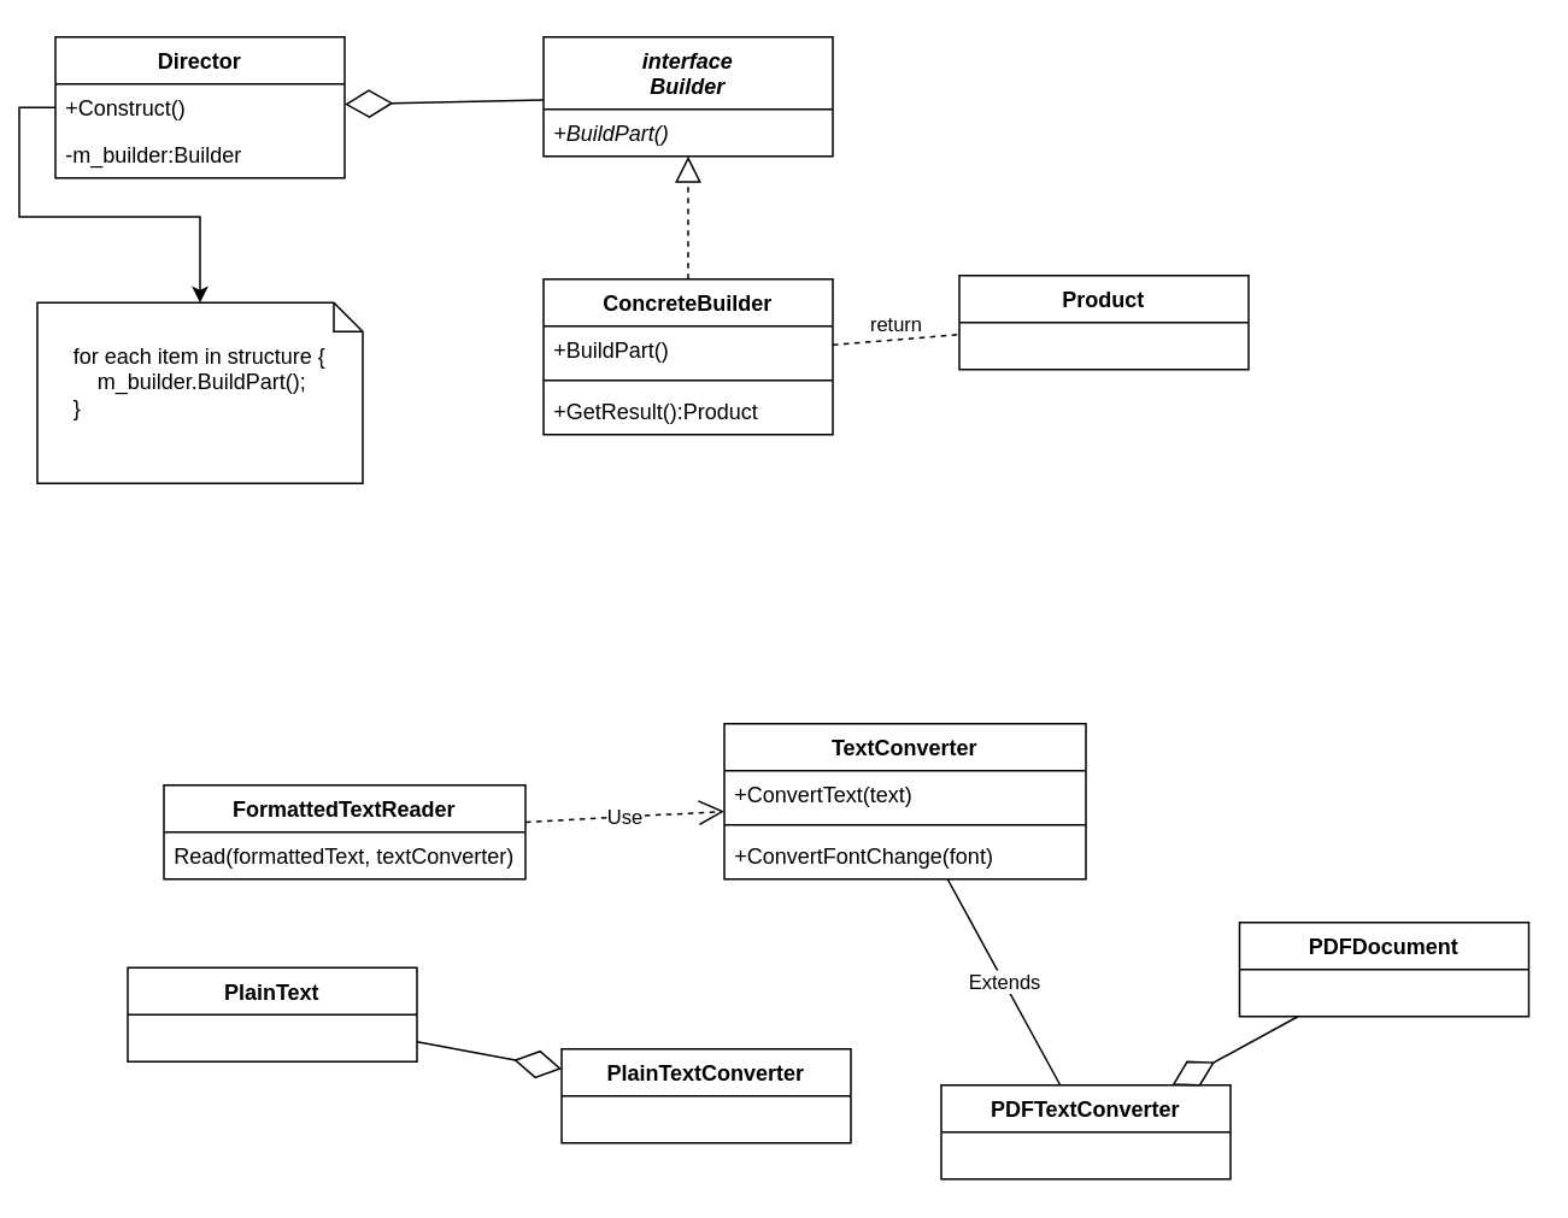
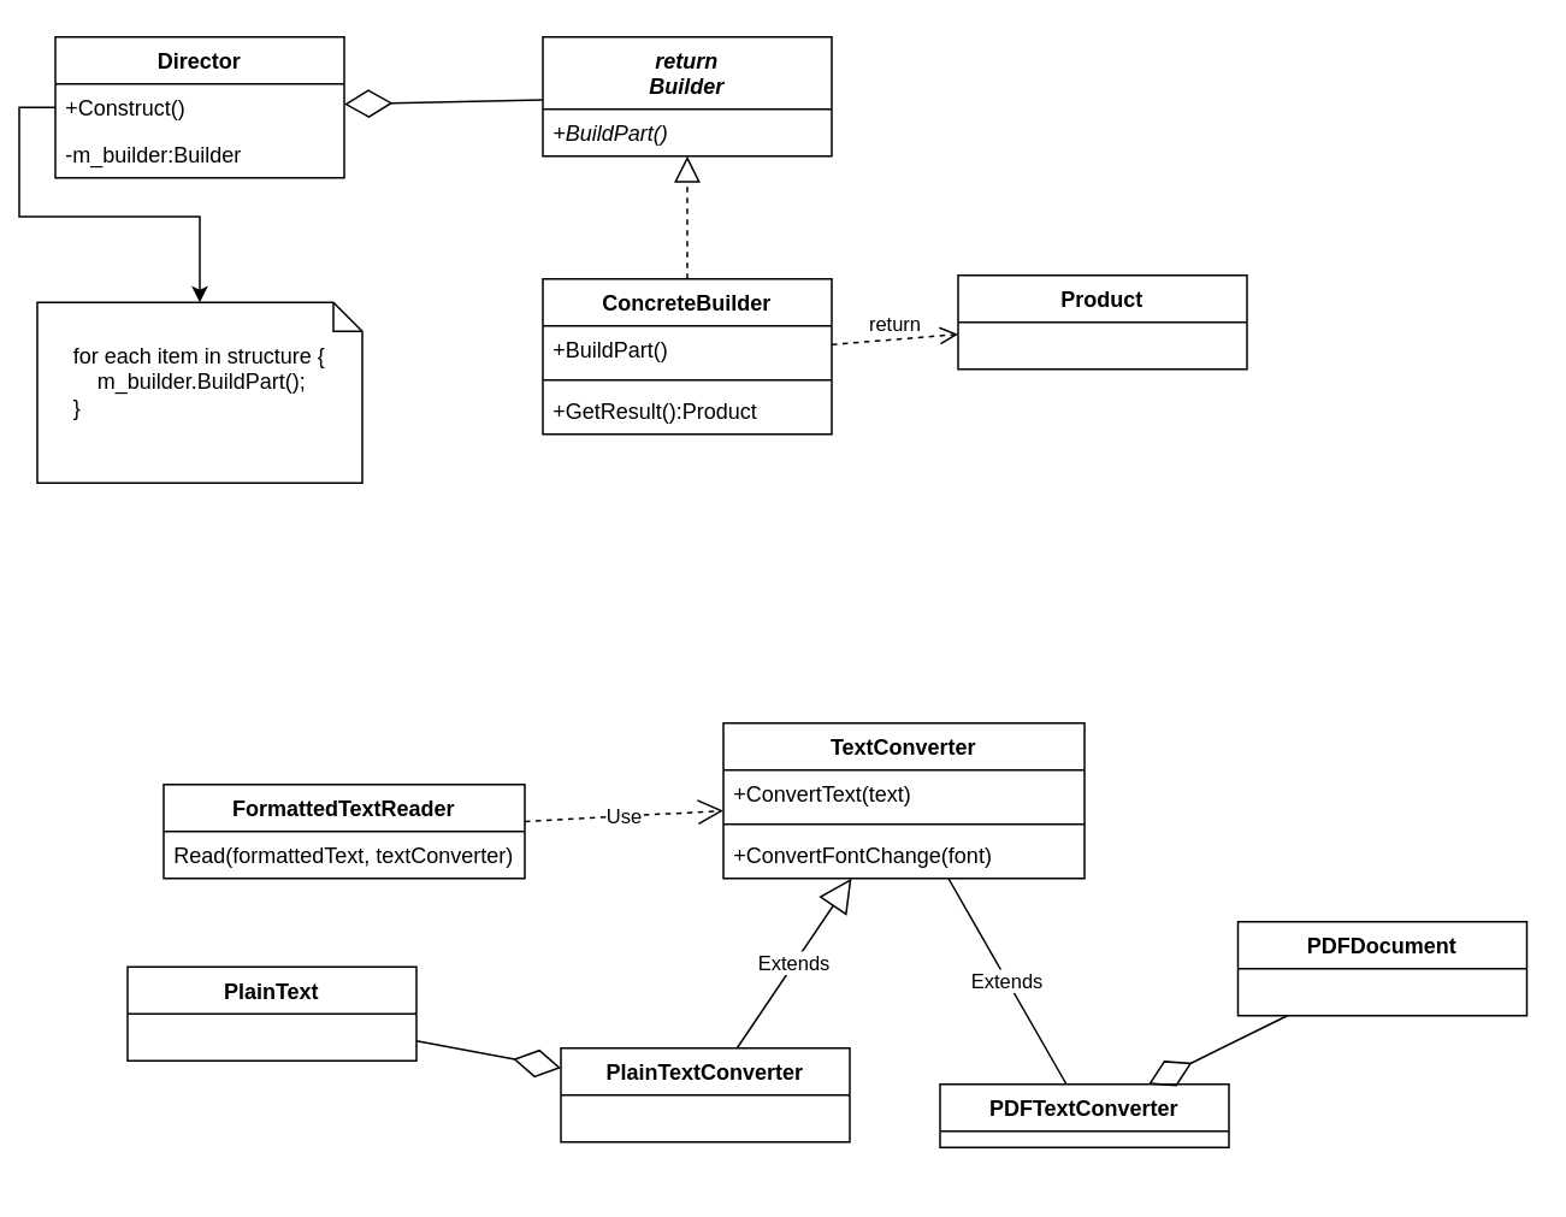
- <mxCell id="5" value="interface&#10;Builder" style="swimlane;fontStyle=3;align=center;verticalAlign=top;childLayout=stackLayout;horizontal=1;startSize=40;horizontalStack=0;resizeParent=1;resizeParentMax=0;resizeLast=0;collapsible=1;marginBottom=0;" vertex="1" parent="1"><mxGeometry x="300" y="20" width="160" height="66" as="geometry" /></mxCell>
+ <mxCell id="5" value="return&#10;Builder" style="swimlane;fontStyle=3;align=center;verticalAlign=top;childLayout=stackLayout;horizontal=1;startSize=40;horizontalStack=0;resizeParent=1;resizeParentMax=0;resizeLast=0;collapsible=1;marginBottom=0;" vertex="1" parent="1"><mxGeometry x="300" y="20" width="160" height="66" as="geometry" /></mxCell>
- <mxCell id="14" value="return" style="html=1;verticalAlign=bottom;endArrow=none;dashed=1;endSize=8;" edge="1" parent="1" source="8" target="13"><mxGeometry relative="1" as="geometry"><mxPoint x="160" y="270" as="sourcePoint" /><mxPoint x="80" y="270" as="targetPoint" /></mxGeometry></mxCell>
+ <mxCell id="14" value="return" style="html=1;verticalAlign=bottom;endArrow=open;dashed=1;endSize=8;" edge="1" parent="1" source="8" target="13"><mxGeometry relative="1" as="geometry"><mxPoint x="160" y="270" as="sourcePoint" /><mxPoint x="80" y="270" as="targetPoint" /></mxGeometry></mxCell>
+ <mxCell id="25" value="Extends" style="endArrow=block;endSize=16;endFill=0;html=1;" edge="1" parent="1" source="23" target="19"><mxGeometry width="160" relative="1" as="geometry"><mxPoint x="330" y="550" as="sourcePoint" /><mxPoint x="490" y="550" as="targetPoint" /></mxGeometry></mxCell>
- <mxCell id="24" value="PDFTextConverter" style="swimlane;fontStyle=1;align=center;verticalAlign=top;childLayout=stackLayout;horizontal=1;startSize=26;horizontalStack=0;resizeParent=1;resizeParentMax=0;resizeLast=0;collapsible=1;marginBottom=0;" vertex="1" parent="1"><mxGeometry x="520" y="600" width="160" height="52" as="geometry" /></mxCell>
+ <mxCell id="24" value="PDFTextConverter" style="swimlane;fontStyle=1;align=center;verticalAlign=top;childLayout=stackLayout;horizontal=1;startSize=26;horizontalStack=0;resizeParent=1;resizeParentMax=0;resizeLast=0;collapsible=1;marginBottom=0;" vertex="1" parent="1"><mxGeometry x="520" y="600" width="160" height="35" as="geometry" /></mxCell>
